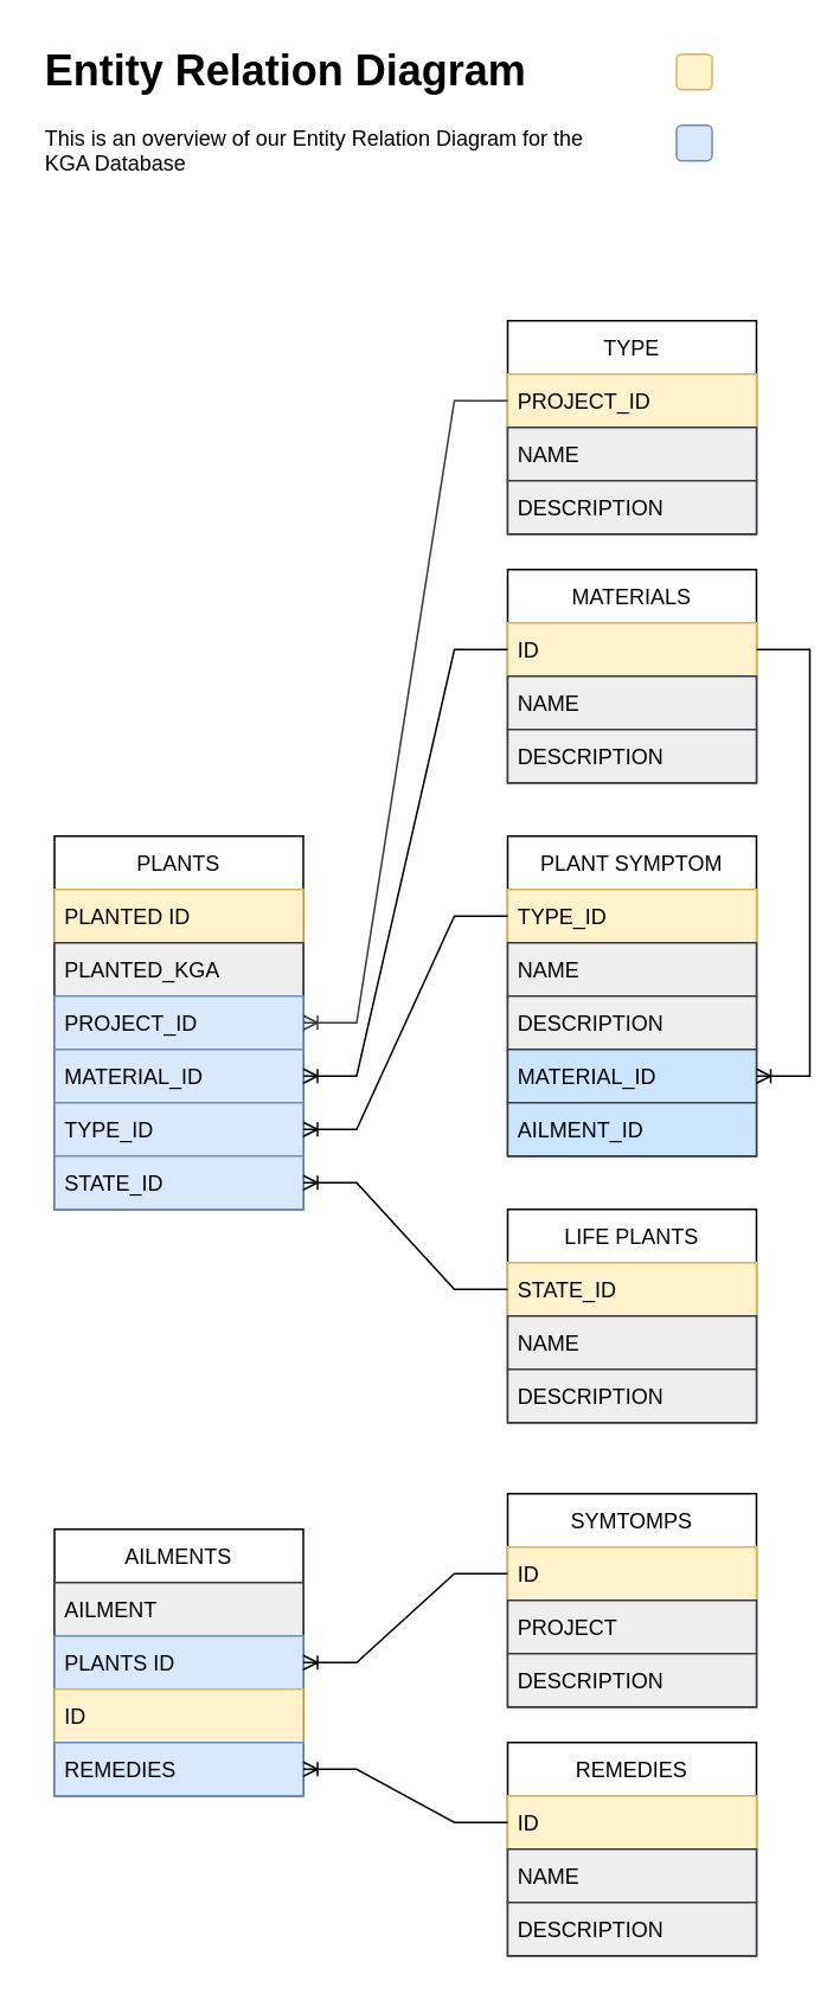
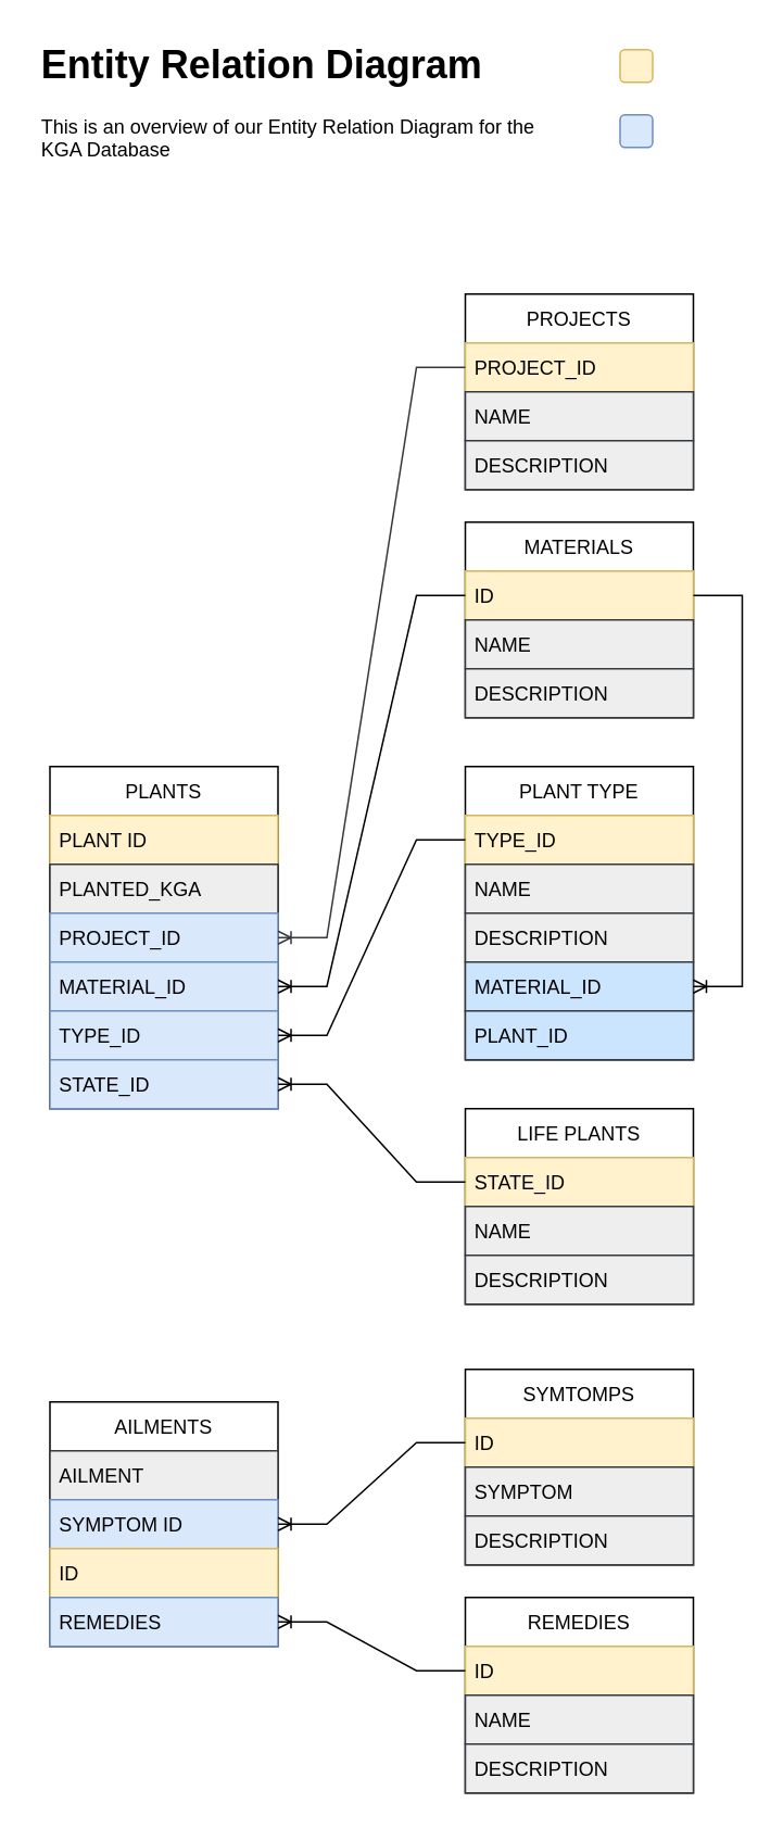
- <mxCell id="31" value="TYPE" style="swimlane;fontStyle=0;childLayout=stackLayout;horizontal=1;startSize=30;horizontalStack=0;resizeParent=1;resizeParentMax=0;resizeLast=0;collapsible=1;marginBottom=0;" parent="1" vertex="1"><mxGeometry x="285" y="180" width="140" height="120" as="geometry"><mxRectangle x="40" y="230" width="50" height="90" as="alternateBounds" /></mxGeometry></mxCell>
+ <mxCell id="31" value="PROJECTS" style="swimlane;fontStyle=0;childLayout=stackLayout;horizontal=1;startSize=30;horizontalStack=0;resizeParent=1;resizeParentMax=0;resizeLast=0;collapsible=1;marginBottom=0;" parent="1" vertex="1"><mxGeometry x="285" y="180" width="140" height="120" as="geometry"><mxRectangle x="40" y="230" width="50" height="90" as="alternateBounds" /></mxGeometry></mxCell>
- <mxCell id="12" value="PLANT SYMPTOM" style="swimlane;fontStyle=0;childLayout=stackLayout;horizontal=1;startSize=30;horizontalStack=0;resizeParent=1;resizeParentMax=0;resizeLast=0;collapsible=1;marginBottom=0;" parent="1" vertex="1"><mxGeometry x="285" y="470" width="140" height="180" as="geometry"><mxRectangle x="40" y="230" width="50" height="90" as="alternateBounds" /></mxGeometry></mxCell>
+ <mxCell id="12" value="PLANT TYPE" style="swimlane;fontStyle=0;childLayout=stackLayout;horizontal=1;startSize=30;horizontalStack=0;resizeParent=1;resizeParentMax=0;resizeLast=0;collapsible=1;marginBottom=0;" parent="1" vertex="1"><mxGeometry x="285" y="470" width="140" height="180" as="geometry"><mxRectangle x="40" y="230" width="50" height="90" as="alternateBounds" /></mxGeometry></mxCell>
- <mxCell id="4" value="PLANTED ID" style="text;strokeColor=#d6b656;fillColor=#fff2cc;align=left;verticalAlign=middle;spacingLeft=4;spacingRight=4;overflow=hidden;points=[[0,0.5],[1,0.5]];portConstraint=eastwest;rotatable=0;" parent="3" vertex="1"><mxGeometry y="30" width="140" height="30" as="geometry" /></mxCell>
+ <mxCell id="4" value="PLANT ID" style="text;strokeColor=#d6b656;fillColor=#fff2cc;align=left;verticalAlign=middle;spacingLeft=4;spacingRight=4;overflow=hidden;points=[[0,0.5],[1,0.5]];portConstraint=eastwest;rotatable=0;" parent="3" vertex="1"><mxGeometry y="30" width="140" height="30" as="geometry" /></mxCell>
- <mxCell id="17" value="AILMENT_ID" style="text;strokeColor=#36393d;fillColor=#cce5ff;align=left;verticalAlign=middle;spacingLeft=4;spacingRight=4;overflow=hidden;points=[[0,0.5],[1,0.5]];portConstraint=eastwest;rotatable=0;" vertex="1" parent="12"><mxGeometry y="150" width="140" height="30" as="geometry" /></mxCell>
+ <mxCell id="17" value="PLANT_ID" style="text;strokeColor=#36393d;fillColor=#cce5ff;align=left;verticalAlign=middle;spacingLeft=4;spacingRight=4;overflow=hidden;points=[[0,0.5],[1,0.5]];portConstraint=eastwest;rotatable=0;" vertex="1" parent="12"><mxGeometry y="150" width="140" height="30" as="geometry" /></mxCell>
- <mxCell id="25" value="PROJECT" style="text;strokeColor=#36393d;fillColor=#eeeeee;align=left;verticalAlign=middle;spacingLeft=4;spacingRight=4;overflow=hidden;points=[[0,0.5],[1,0.5]];portConstraint=eastwest;rotatable=0;" parent="23" vertex="1"><mxGeometry y="60" width="140" height="30" as="geometry" /></mxCell>
+ <mxCell id="25" value="SYMPTOM" style="text;strokeColor=#36393d;fillColor=#eeeeee;align=left;verticalAlign=middle;spacingLeft=4;spacingRight=4;overflow=hidden;points=[[0,0.5],[1,0.5]];portConstraint=eastwest;rotatable=0;" parent="23" vertex="1"><mxGeometry y="60" width="140" height="30" as="geometry" /></mxCell>
- <mxCell id="20" value="PLANTS ID" style="text;strokeColor=#6c8ebf;fillColor=#dae8fc;align=left;verticalAlign=middle;spacingLeft=4;spacingRight=4;overflow=hidden;points=[[0,0.5],[1,0.5]];portConstraint=eastwest;rotatable=0;" parent="18" vertex="1"><mxGeometry y="60" width="140" height="30" as="geometry" /></mxCell>
+ <mxCell id="20" value="SYMPTOM ID" style="text;strokeColor=#6c8ebf;fillColor=#dae8fc;align=left;verticalAlign=middle;spacingLeft=4;spacingRight=4;overflow=hidden;points=[[0,0.5],[1,0.5]];portConstraint=eastwest;rotatable=0;" parent="18" vertex="1"><mxGeometry y="60" width="140" height="30" as="geometry" /></mxCell>
